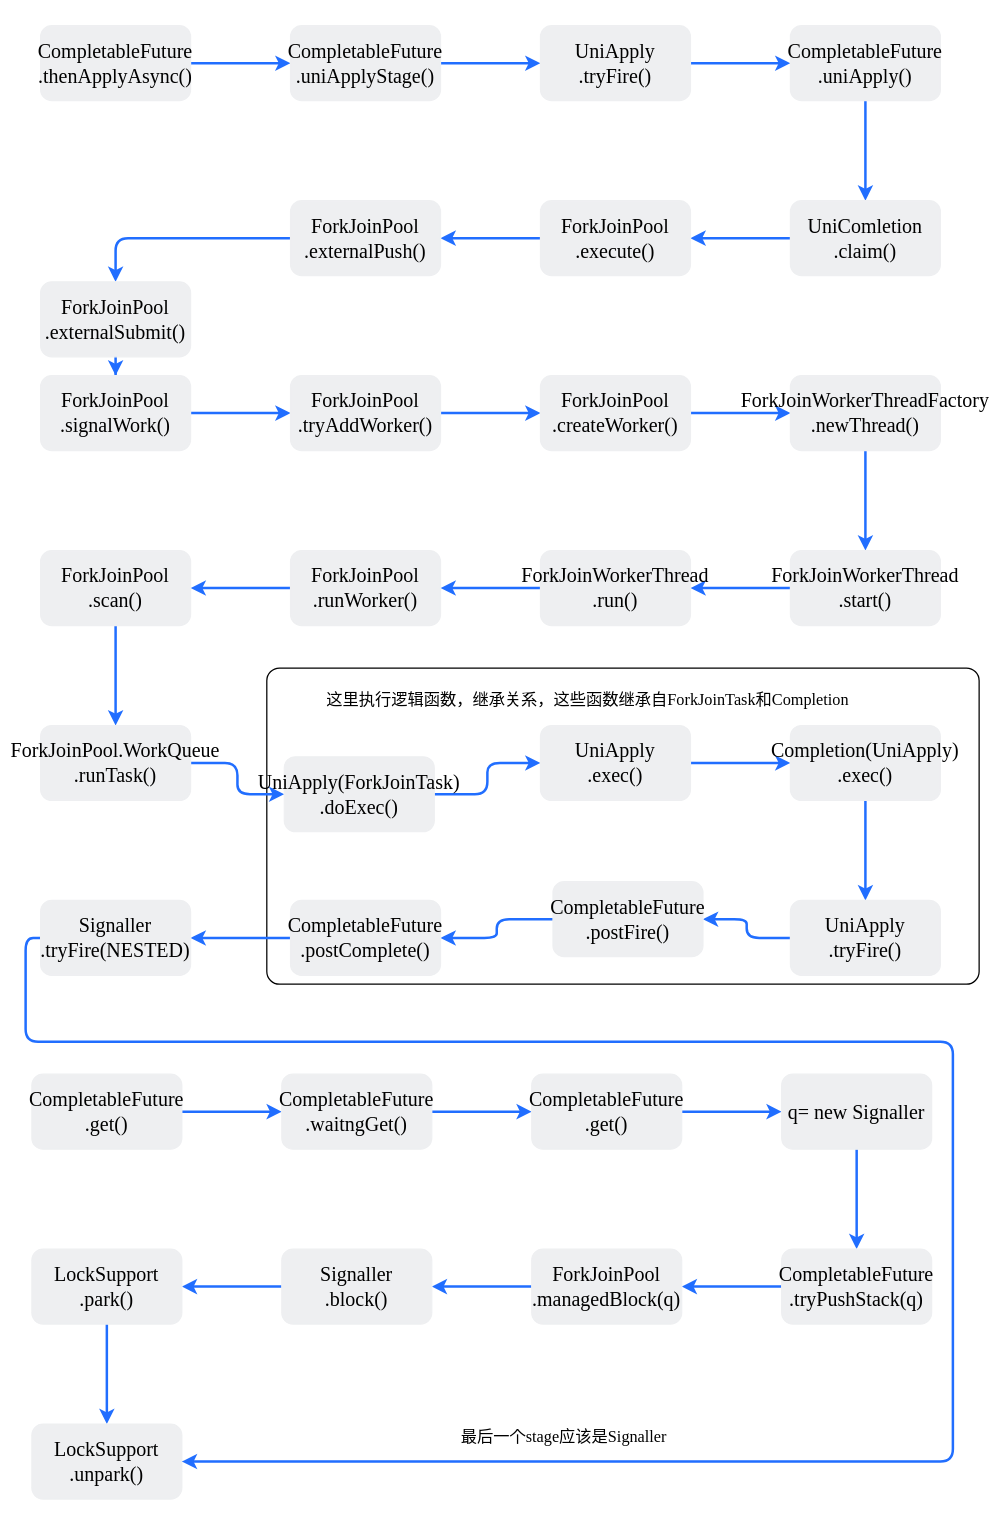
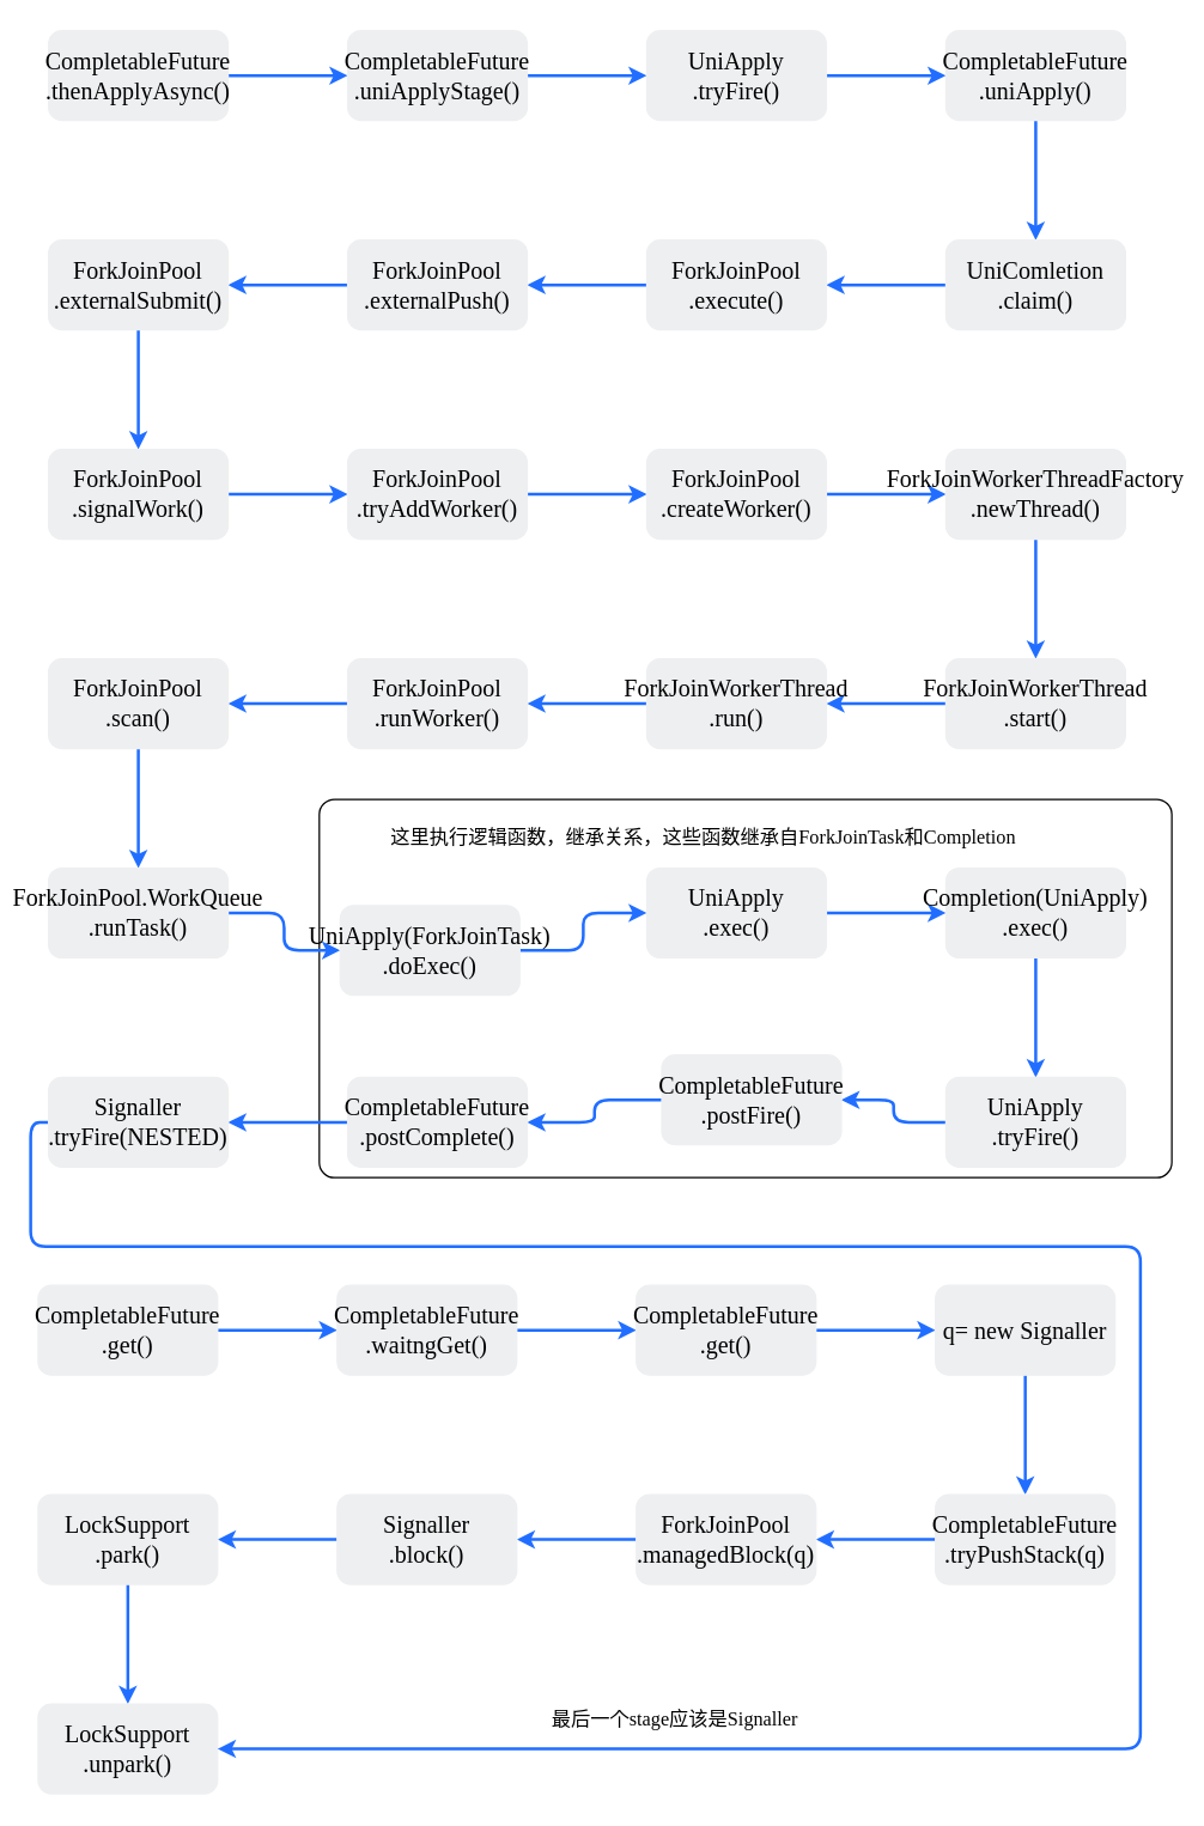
- <mxCell id="18" value="&lt;font style=&quot;font-size: 16px&quot; face=&quot;Comic Sans MS&quot;&gt;ForkJoinPool&lt;br&gt;.externalSubmit()&lt;br&gt;&lt;/font&gt;" style="rounded=1;whiteSpace=wrap;html=1;fillColor=#EEEFF1;strokeColor=#EEEFF1;fontColor=#000000;" vertex="1" parent="1"><mxGeometry x="32" y="225" width="120" height="60" as="geometry" /></mxCell>
+ <mxCell id="18" value="&lt;font style=&quot;font-size: 16px&quot; face=&quot;Comic Sans MS&quot;&gt;ForkJoinPool&lt;br&gt;.externalSubmit()&lt;br&gt;&lt;/font&gt;" style="rounded=1;whiteSpace=wrap;html=1;fillColor=#EEEFF1;strokeColor=#EEEFF1;fontColor=#000000;" vertex="1" parent="1"><mxGeometry x="32" y="160" width="120" height="60" as="geometry" /></mxCell>
